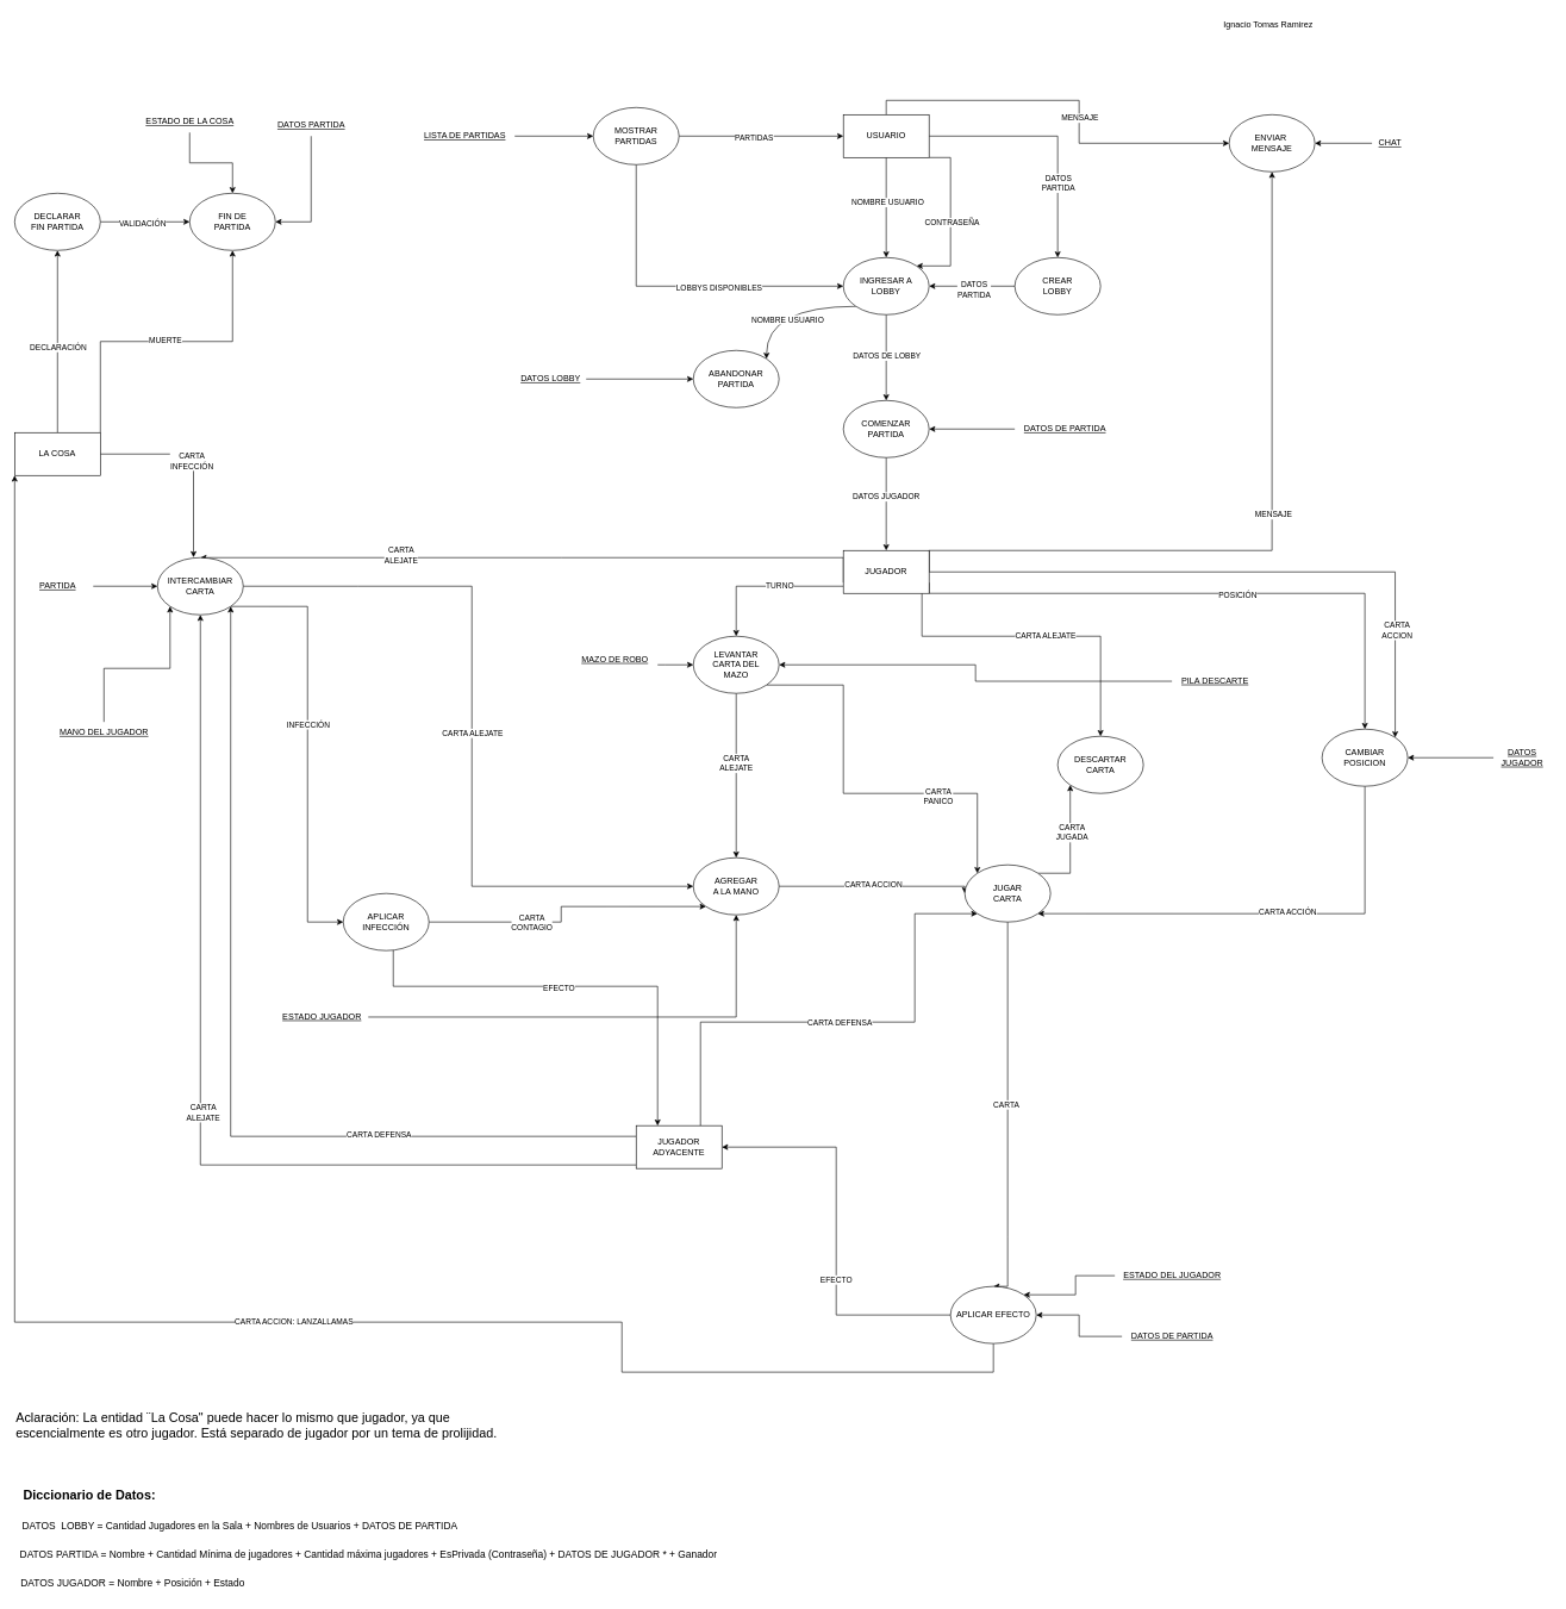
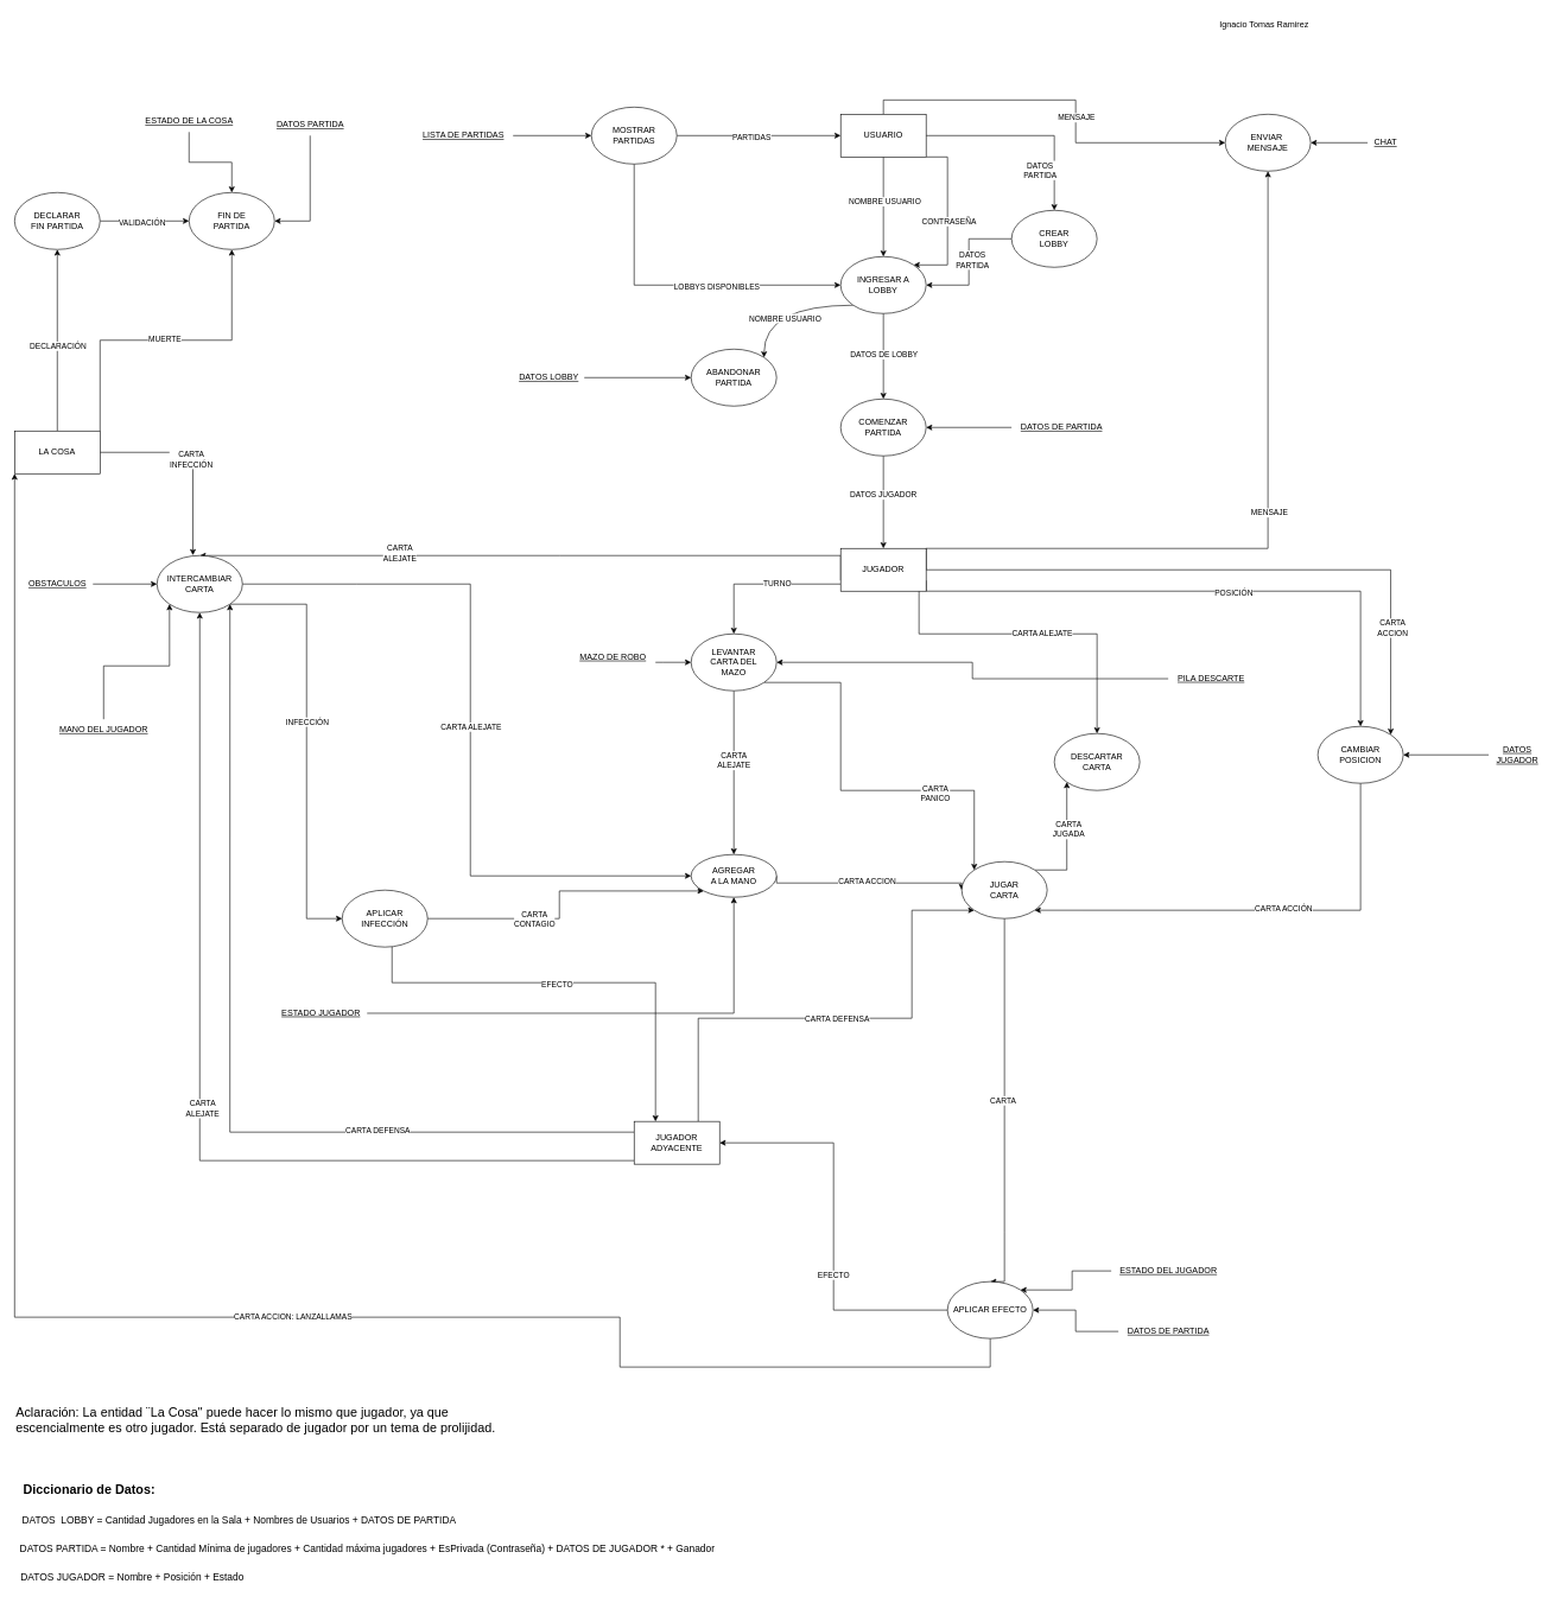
- <mxCell id="24" value="&lt;div&gt;CREAR&lt;/div&gt;&lt;div&gt;LOBBY&lt;br&gt;&lt;/div&gt;" style="ellipse;whiteSpace=wrap;html=1;" parent="1" vertex="1"><mxGeometry x="1420" y="360" width="120" height="80" as="geometry" /></mxCell>
+ <mxCell id="24" value="&lt;div&gt;CREAR&lt;/div&gt;&lt;div&gt;LOBBY&lt;br&gt;&lt;/div&gt;" style="ellipse;whiteSpace=wrap;html=1;" parent="1" vertex="1"><mxGeometry x="1420" y="295" width="120" height="80" as="geometry" /></mxCell>
- <mxCell id="86" value="&lt;u&gt;PARTIDA&lt;/u&gt;" style="text;html=1;align=center;verticalAlign=middle;resizable=0;points=[];autosize=1;strokeColor=none;fillColor=none;" parent="1" vertex="1"><mxGeometry x="30" y="805" width="100" height="30" as="geometry" /></mxCell>
+ <mxCell id="86" value="&lt;u&gt;OBSTACULOS&lt;/u&gt;" style="text;html=1;align=center;verticalAlign=middle;resizable=0;points=[];autosize=1;strokeColor=none;fillColor=none;" parent="1" vertex="1"><mxGeometry x="30" y="805" width="100" height="30" as="geometry" /></mxCell>
- <mxCell id="70" value="&lt;div&gt;AGREGAR&lt;/div&gt;&lt;div&gt;A LA MANO&lt;br&gt;&lt;/div&gt;" style="ellipse;whiteSpace=wrap;html=1;" parent="1" vertex="1"><mxGeometry x="970" y="1200" width="120" height="80" as="geometry" /></mxCell>
+ <mxCell id="70" value="&lt;div&gt;AGREGAR&lt;/div&gt;&lt;div&gt;A LA MANO&lt;br&gt;&lt;/div&gt;" style="ellipse;whiteSpace=wrap;html=1;" parent="1" vertex="1"><mxGeometry x="970" y="1200" width="120" height="60" as="geometry" /></mxCell>
